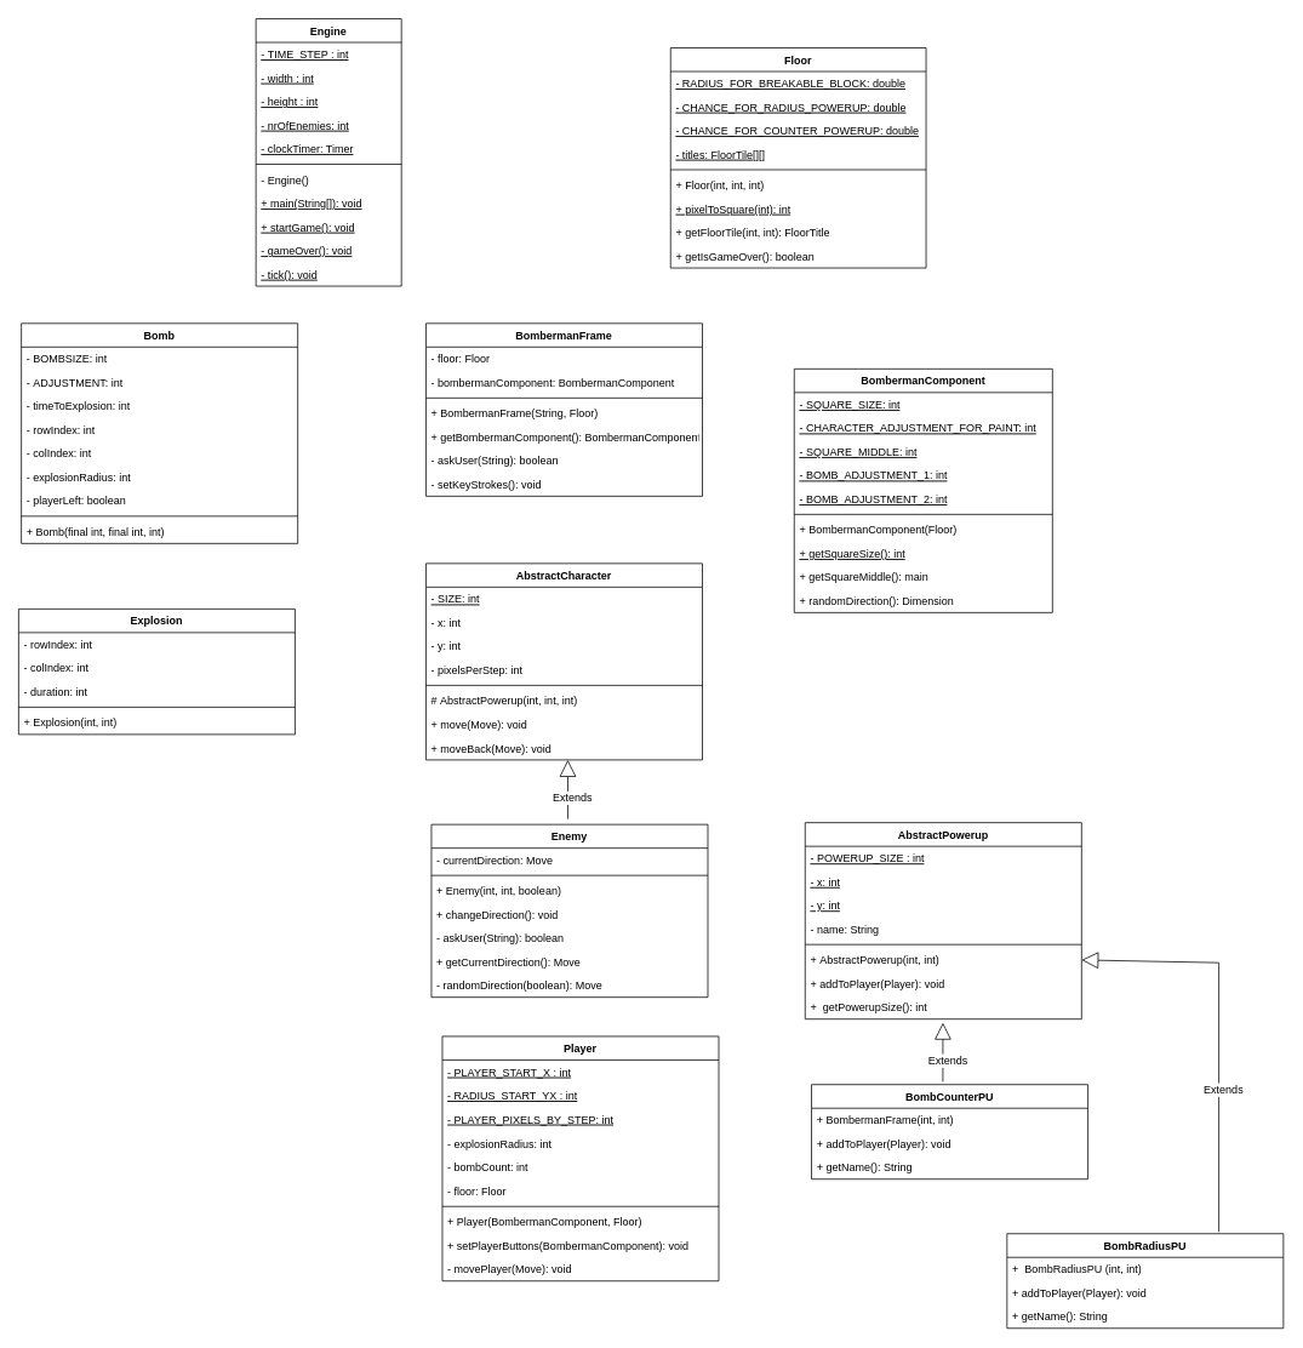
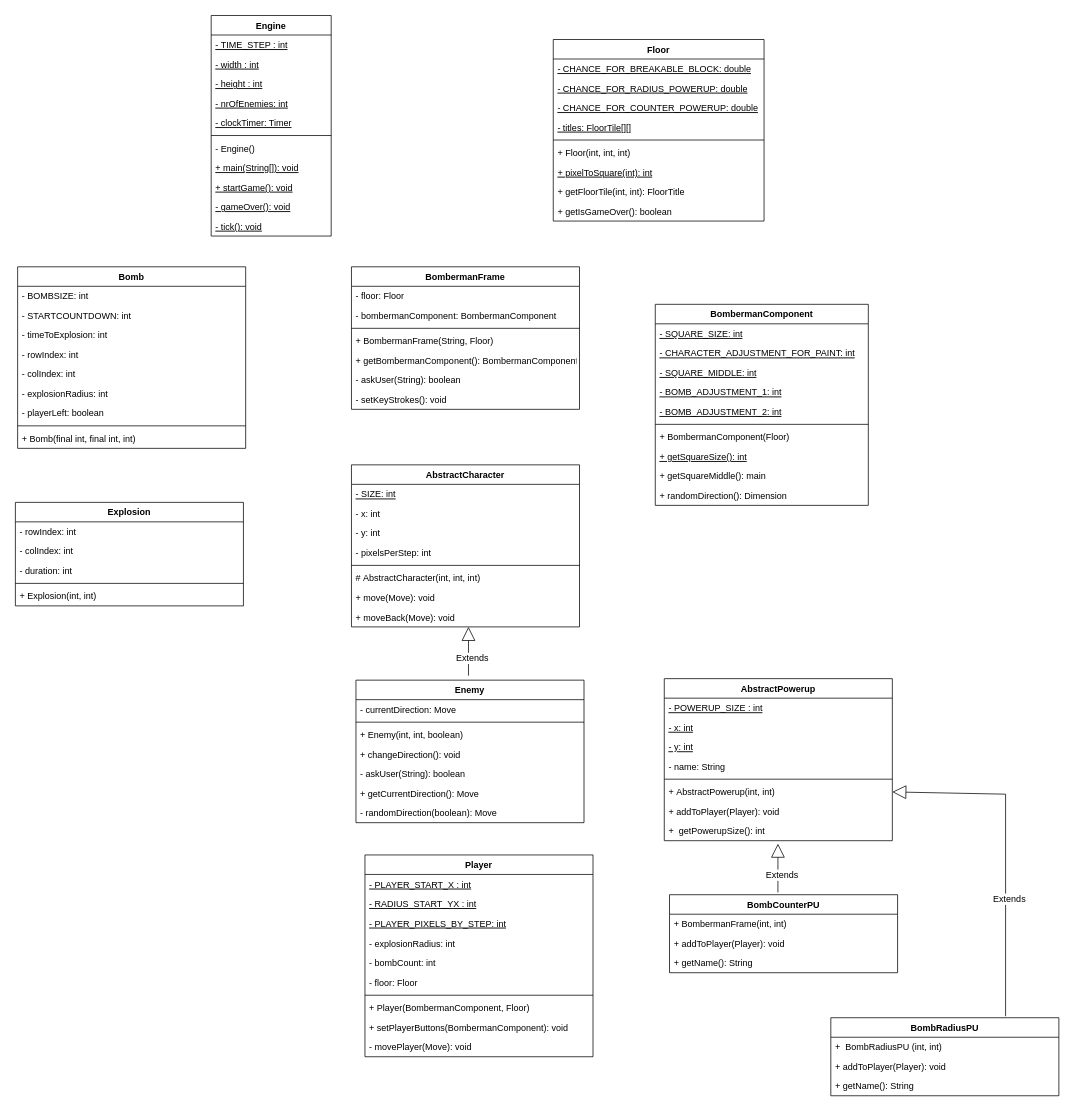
- <mxCell id="15" value="- RADIUS_FOR_BREAKABLE_BLOCK: double" style="text;strokeColor=none;fillColor=none;align=left;verticalAlign=top;spacingLeft=4;spacingRight=4;overflow=hidden;rotatable=0;points=[[0,0.5],[1,0.5]];portConstraint=eastwest;fontStyle=4" vertex="1" parent="14"><mxGeometry y="26" width="281" height="26" as="geometry" /></mxCell>
+ <mxCell id="15" value="- CHANCE_FOR_BREAKABLE_BLOCK: double" style="text;strokeColor=none;fillColor=none;align=left;verticalAlign=top;spacingLeft=4;spacingRight=4;overflow=hidden;rotatable=0;points=[[0,0.5],[1,0.5]];portConstraint=eastwest;fontStyle=4" vertex="1" parent="14"><mxGeometry y="26" width="281" height="26" as="geometry" /></mxCell>
- <mxCell id="83" value="- ADJUSTMENT: int" style="text;strokeColor=none;fillColor=none;align=left;verticalAlign=top;spacingLeft=4;spacingRight=4;overflow=hidden;rotatable=0;points=[[0,0.5],[1,0.5]];portConstraint=eastwest;" vertex="1" parent="81"><mxGeometry y="52" width="304" height="26" as="geometry" /></mxCell>
+ <mxCell id="83" value="- STARTCOUNTDOWN: int" style="text;strokeColor=none;fillColor=none;align=left;verticalAlign=top;spacingLeft=4;spacingRight=4;overflow=hidden;rotatable=0;points=[[0,0.5],[1,0.5]];portConstraint=eastwest;" vertex="1" parent="81"><mxGeometry y="52" width="304" height="26" as="geometry" /></mxCell>
- <mxCell id="57" value="# AbstractPowerup(int, int, int)" style="text;strokeColor=none;fillColor=none;align=left;verticalAlign=top;spacingLeft=4;spacingRight=4;overflow=hidden;rotatable=0;points=[[0,0.5],[1,0.5]];portConstraint=eastwest;" vertex="1" parent="51"><mxGeometry y="138" width="304" height="26" as="geometry" /></mxCell>
+ <mxCell id="57" value="# AbstractCharacter(int, int, int)" style="text;strokeColor=none;fillColor=none;align=left;verticalAlign=top;spacingLeft=4;spacingRight=4;overflow=hidden;rotatable=0;points=[[0,0.5],[1,0.5]];portConstraint=eastwest;" vertex="1" parent="51"><mxGeometry y="138" width="304" height="26" as="geometry" /></mxCell>
